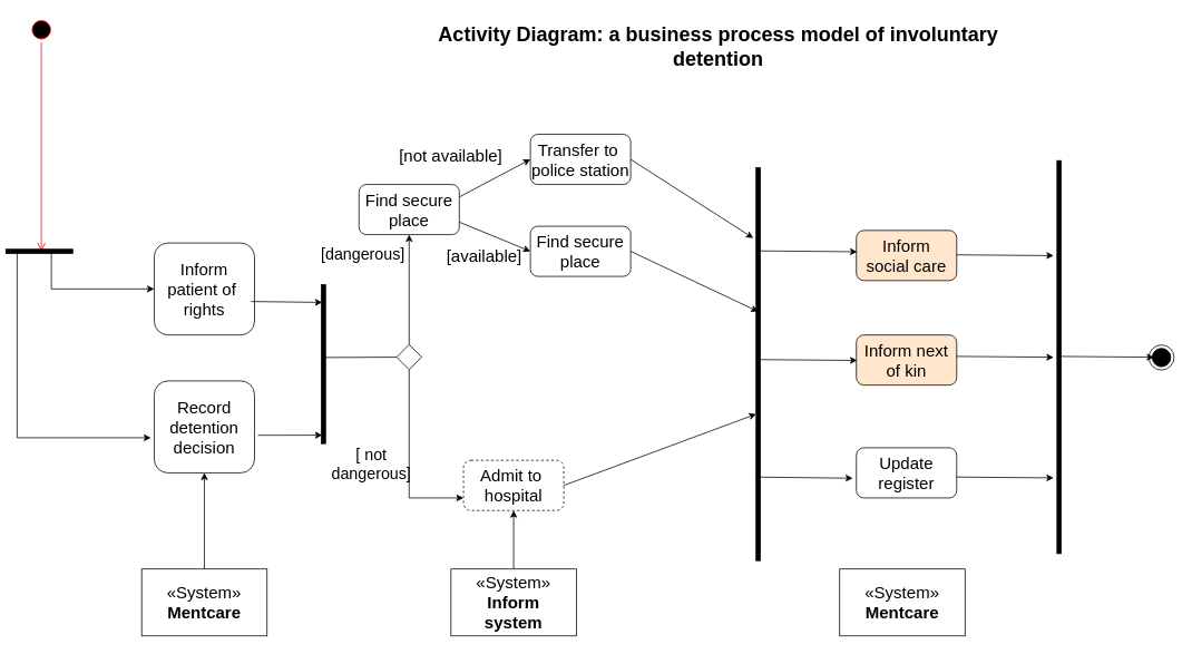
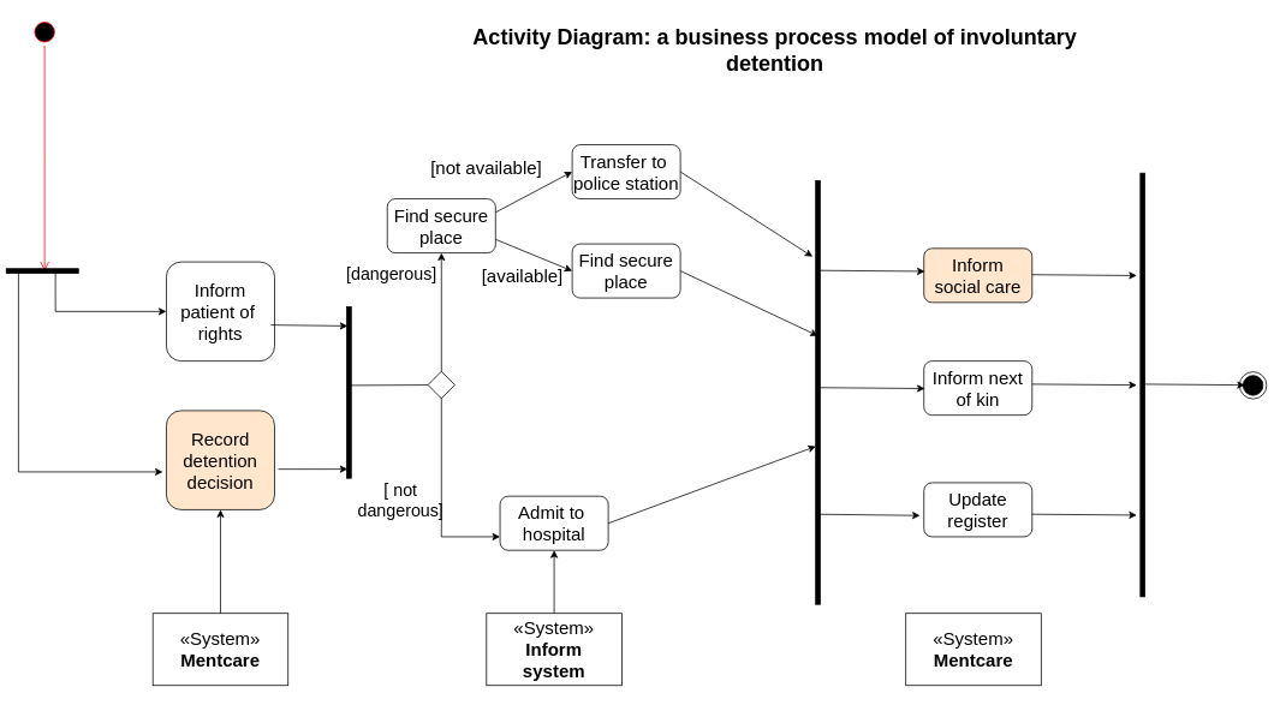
- <mxCell id="36" value="&lt;span style=&quot;font-size: 20px;&quot;&gt;Inform next of kin&lt;/span&gt;" style="rounded=1;whiteSpace=wrap;html=1;fillColor=#ffe6cc;" vertex="1" parent="1"><mxGeometry x="1024" y="400" width="120" height="60" as="geometry" /></mxCell>
+ <mxCell id="36" value="&lt;span style=&quot;font-size: 20px;&quot;&gt;Inform next of kin&lt;/span&gt;" style="rounded=1;whiteSpace=wrap;html=1;" vertex="1" parent="1"><mxGeometry x="1024" y="400" width="120" height="60" as="geometry" /></mxCell>
- <mxCell id="7" value="&lt;span style=&quot;font-size: 20px;&quot;&gt;Record&lt;/span&gt;&lt;div&gt;&lt;span style=&quot;font-size: 20px;&quot;&gt;detention&lt;/span&gt;&lt;/div&gt;&lt;div&gt;&lt;span style=&quot;font-size: 20px;&quot;&gt;decision&lt;/span&gt;&lt;/div&gt;" style="rounded=1;whiteSpace=wrap;html=1;" vertex="1" parent="1"><mxGeometry x="184" y="455" width="120" height="110" as="geometry" /></mxCell>
+ <mxCell id="7" value="&lt;span style=&quot;font-size: 20px;&quot;&gt;Record&lt;/span&gt;&lt;div&gt;&lt;span style=&quot;font-size: 20px;&quot;&gt;detention&lt;/span&gt;&lt;/div&gt;&lt;div&gt;&lt;span style=&quot;font-size: 20px;&quot;&gt;decision&lt;/span&gt;&lt;/div&gt;" style="rounded=1;whiteSpace=wrap;html=1;fillColor=#ffe6cc;" vertex="1" parent="1"><mxGeometry x="184" y="455" width="120" height="110" as="geometry" /></mxCell>
- <mxCell id="28" value="&lt;span style=&quot;font-size: 20px;&quot;&gt;Admit to&amp;nbsp;&lt;/span&gt;&lt;div&gt;&lt;span style=&quot;font-size: 20px;&quot;&gt;hospital&lt;/span&gt;&lt;/div&gt;" style="rounded=1;whiteSpace=wrap;html=1;dashed=1;" vertex="1" parent="1"><mxGeometry x="554" y="550" width="120" height="60" as="geometry" /></mxCell>
+ <mxCell id="28" value="&lt;span style=&quot;font-size: 20px;&quot;&gt;Admit to&amp;nbsp;&lt;/span&gt;&lt;div&gt;&lt;span style=&quot;font-size: 20px;&quot;&gt;hospital&lt;/span&gt;&lt;/div&gt;" style="rounded=1;whiteSpace=wrap;html=1;" vertex="1" parent="1"><mxGeometry x="554" y="550" width="120" height="60" as="geometry" /></mxCell>
